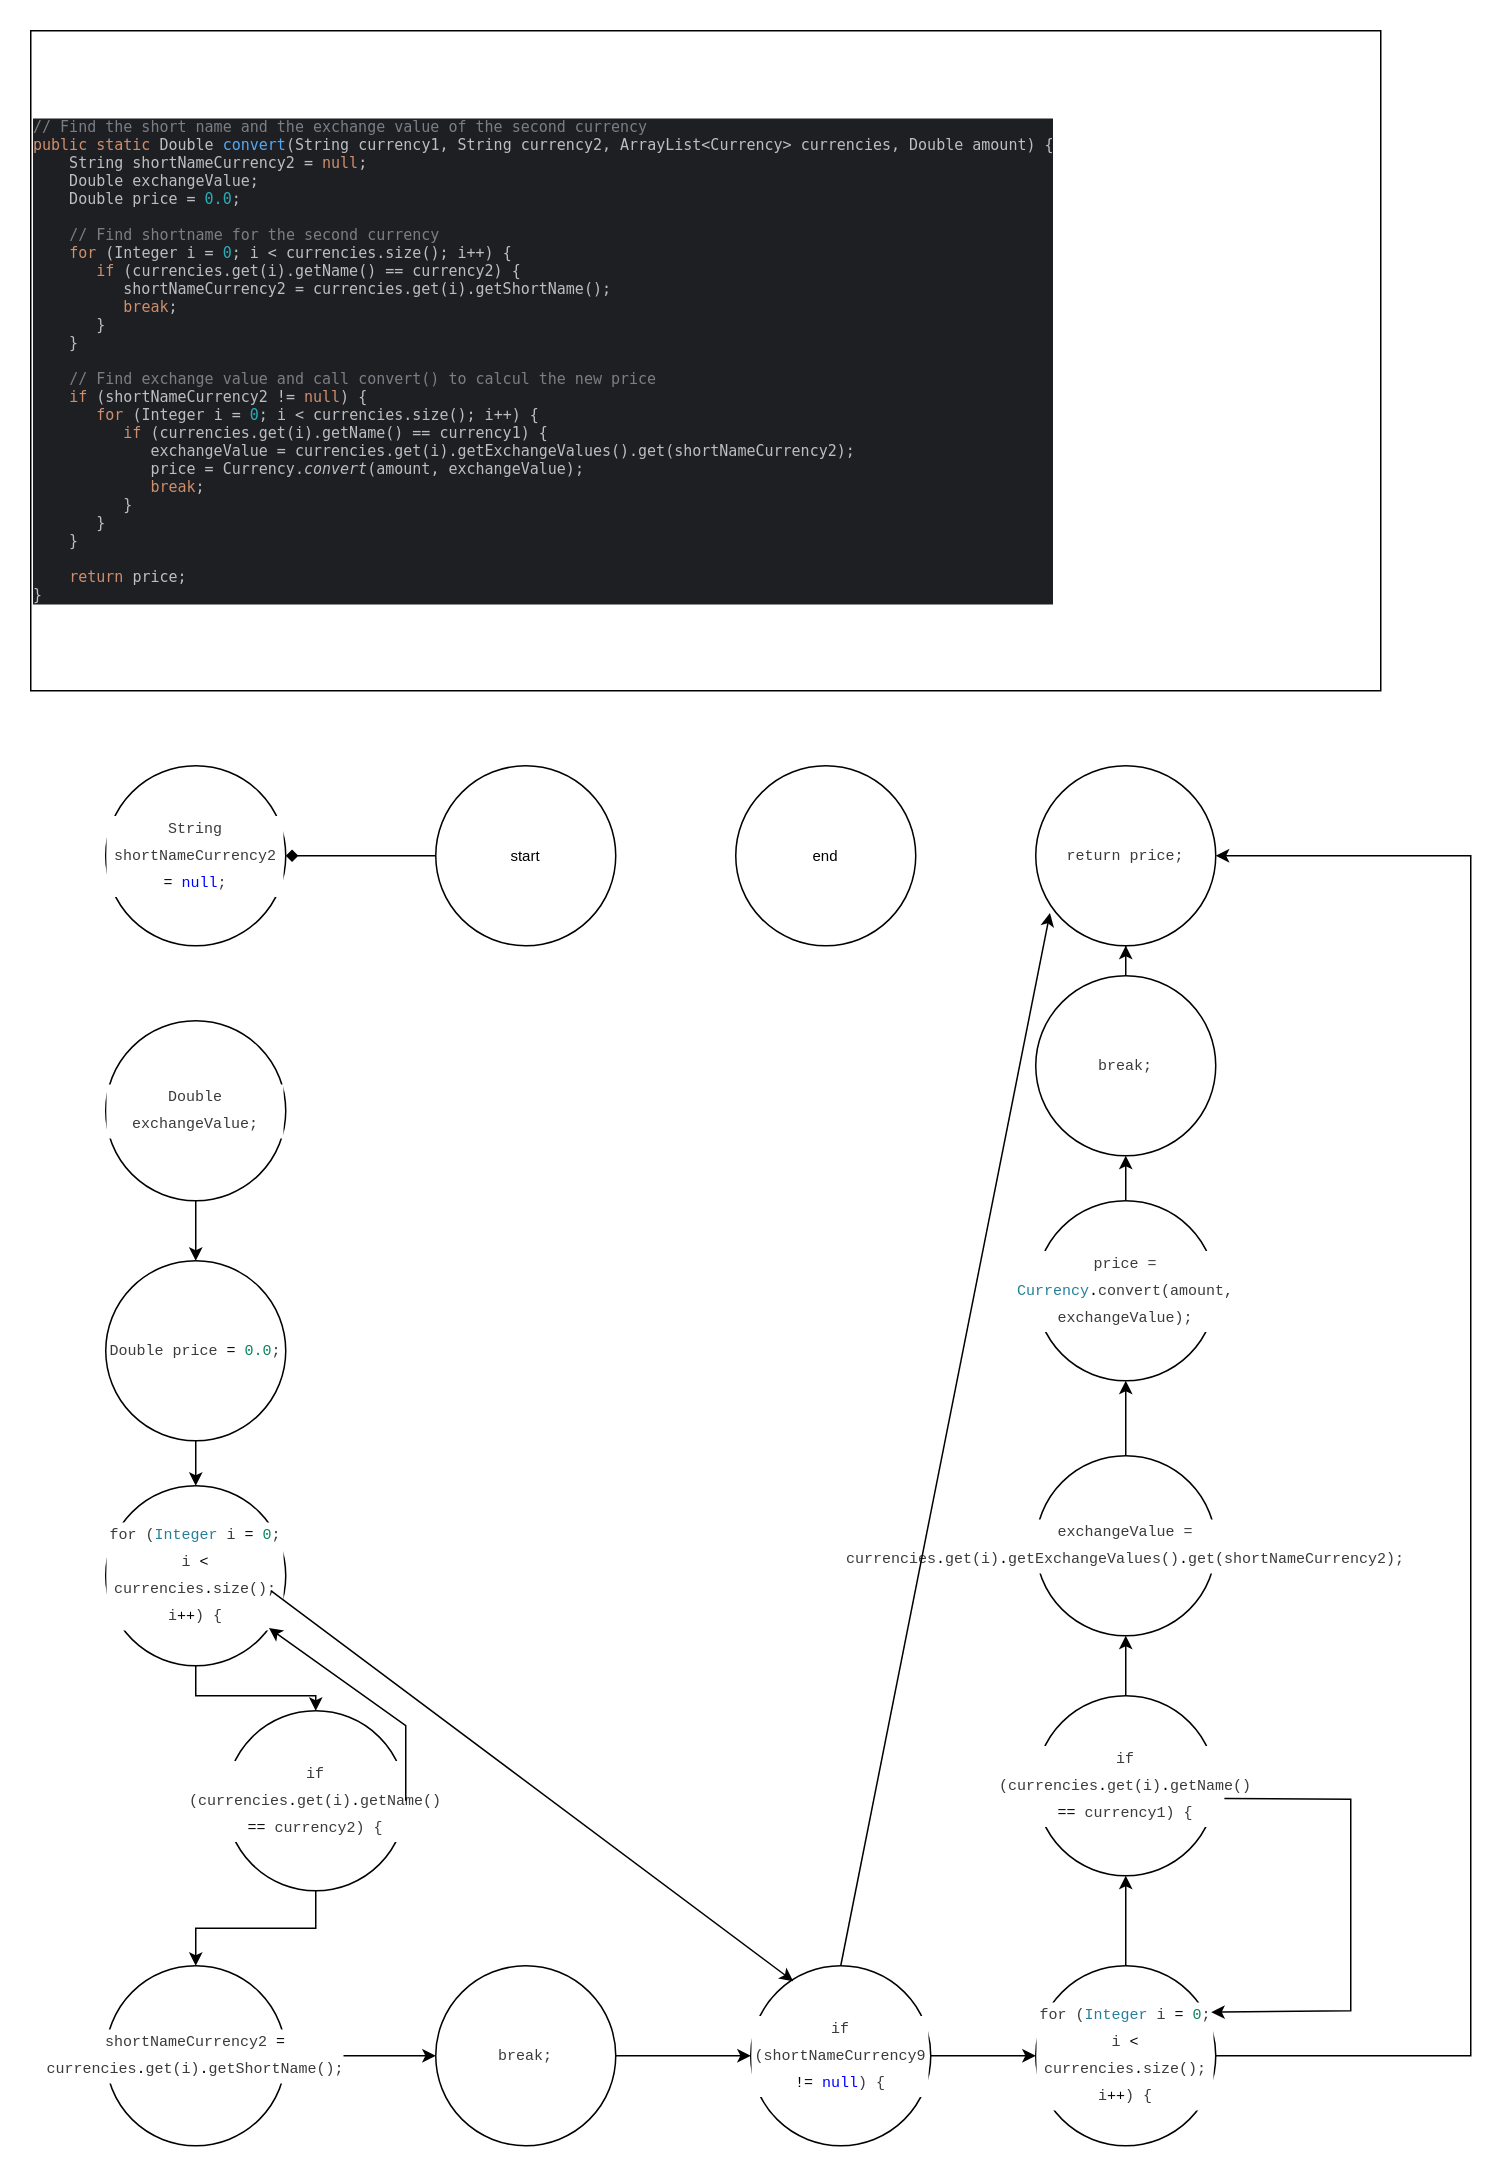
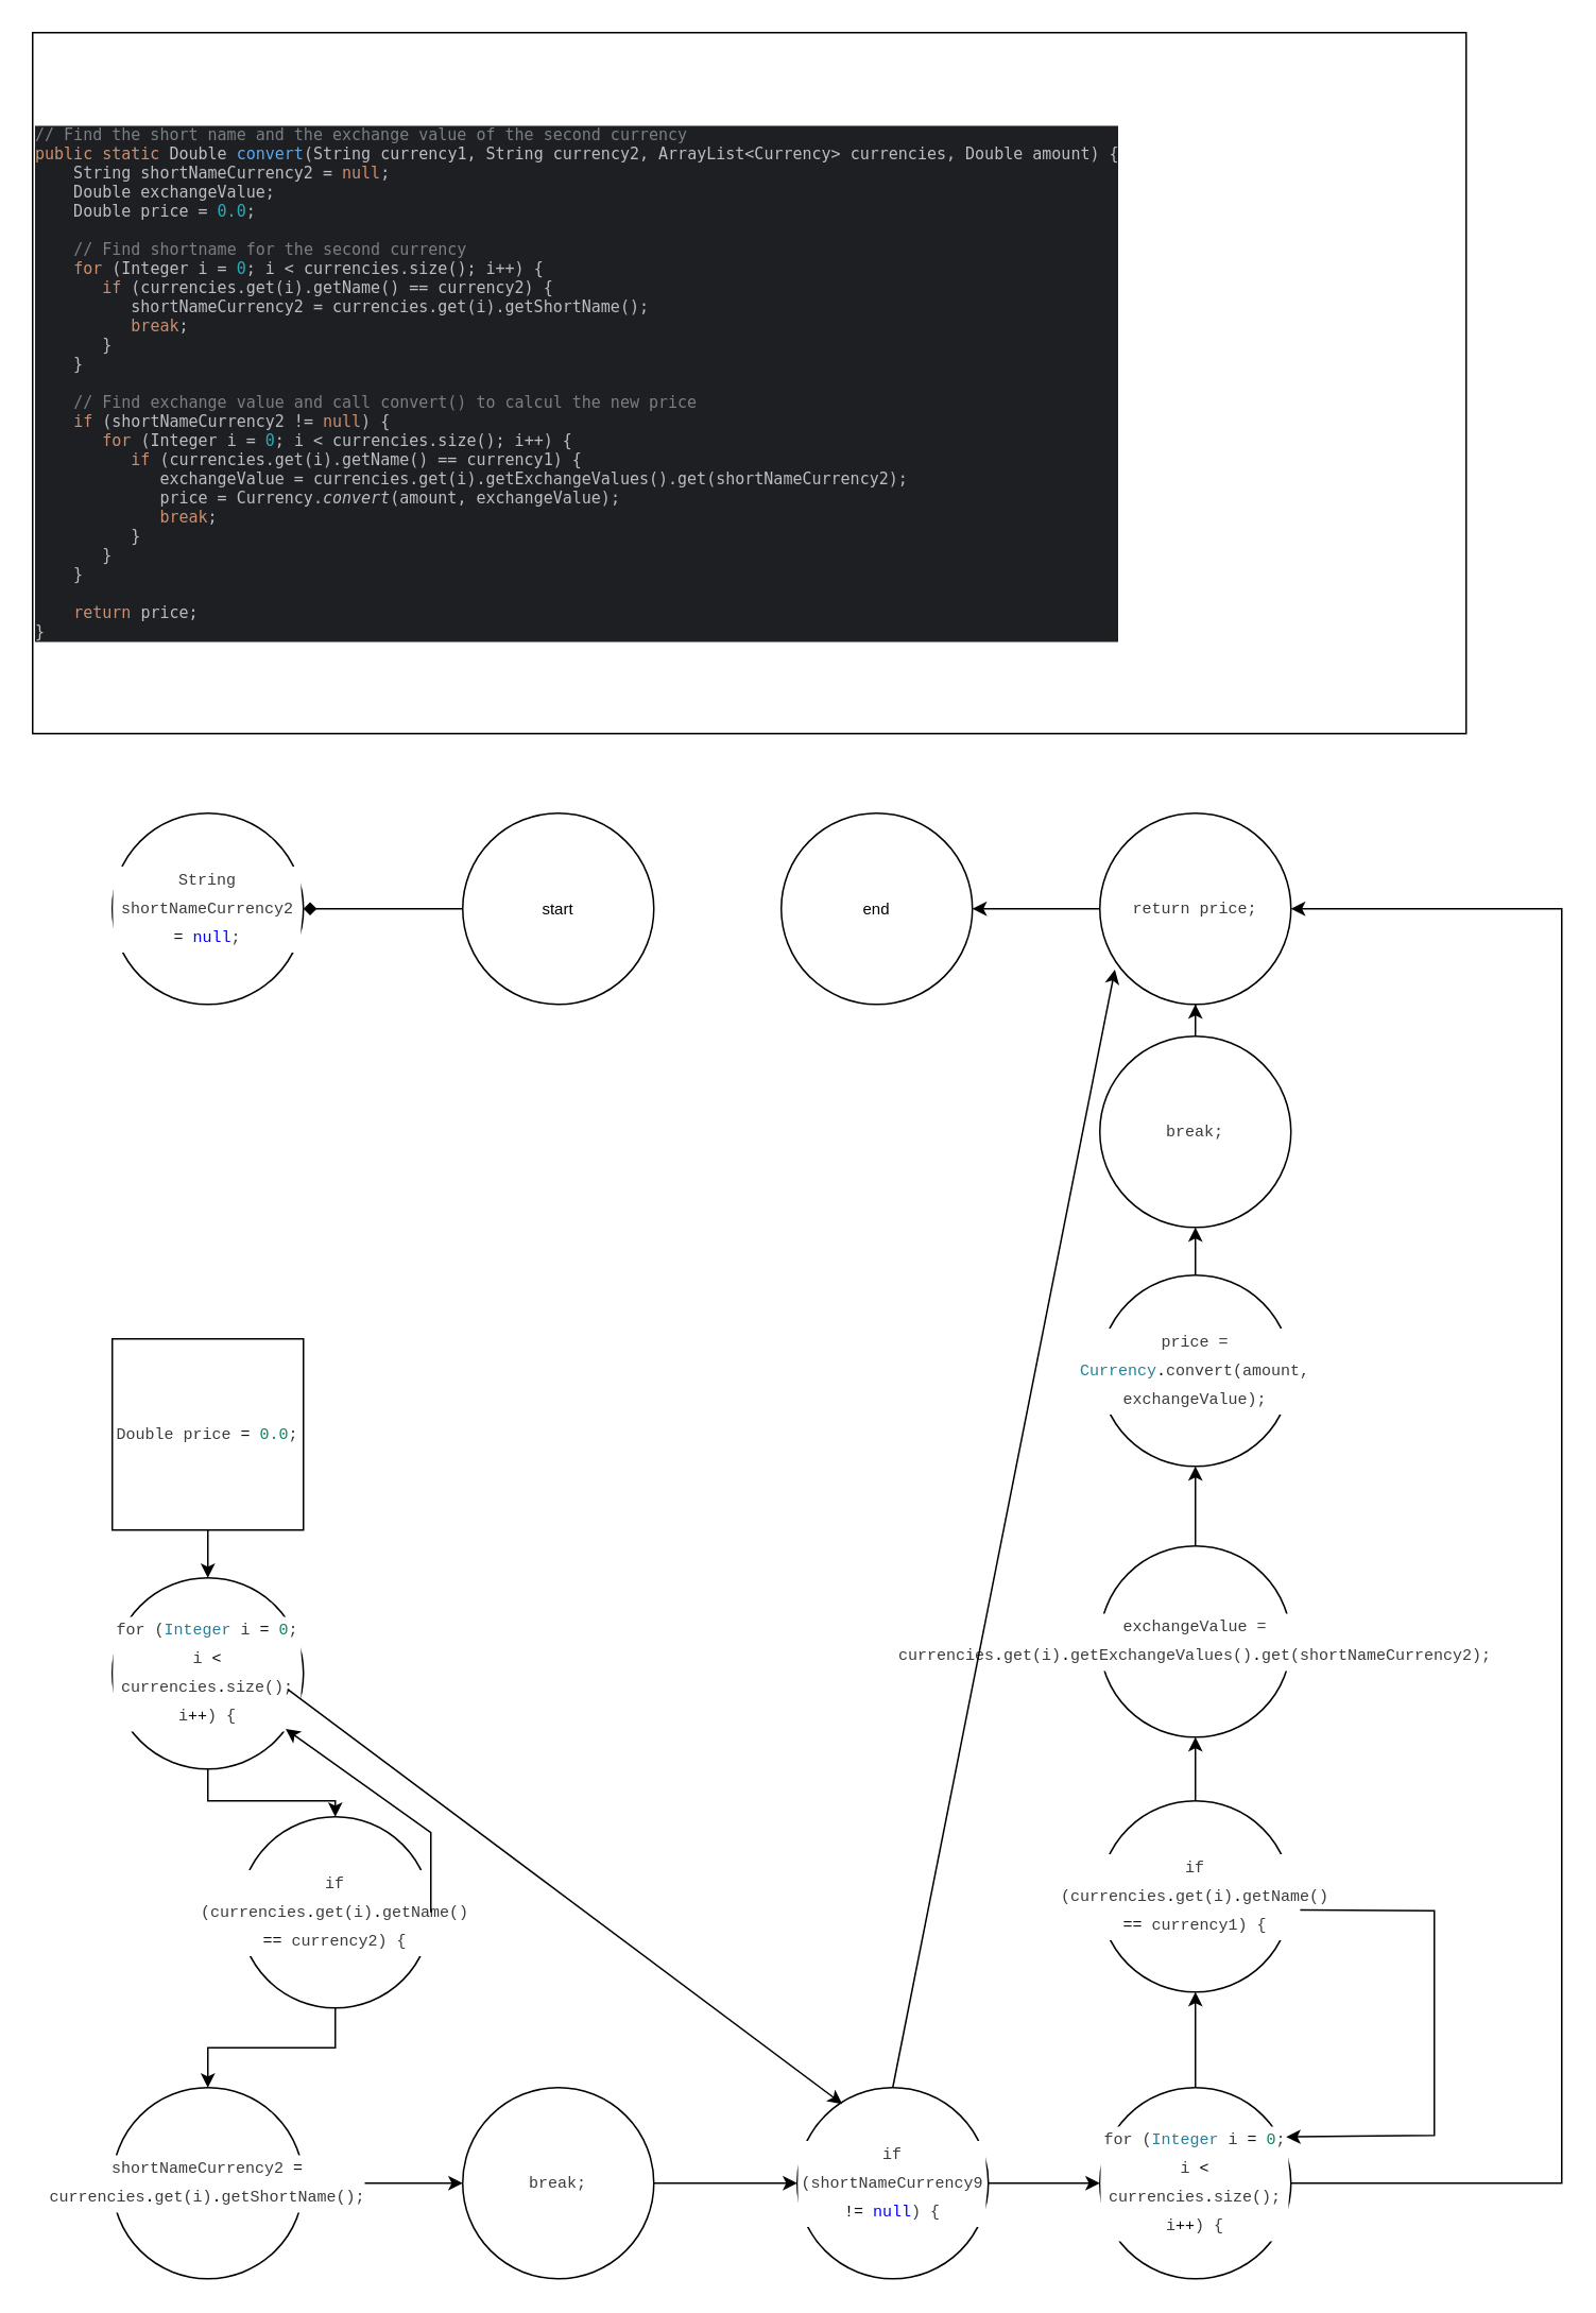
+ <mxCell id="28" value="" style="edgeStyle=orthogonalEdgeStyle;rounded=0;orthogonalLoop=1;jettySize=auto;html=1;fontSize=10;" parent="1" source="29" target="8" edge="1"><mxGeometry relative="1" as="geometry" /></mxCell>
- <mxCell id="10" value="&lt;div style=&quot;color: rgb(59, 59, 59); background-color: rgb(255, 255, 255); font-family: Menlo, Monaco, &amp;quot;Courier New&amp;quot;, monospace; line-height: 18px; font-size: 10px;&quot;&gt;&lt;div style=&quot;font-size: 10px;&quot;&gt;        Double exchangeValue;&lt;/div&gt;&lt;div style=&quot;font-size: 10px;&quot;&gt;&lt;/div&gt;&lt;/div&gt;" style="ellipse;whiteSpace=wrap;html=1;aspect=fixed;fontSize=10;align=center;labelPosition=center;verticalLabelPosition=middle;verticalAlign=middle;horizontal=1;" parent="1" vertex="1"><mxGeometry x="70" y="680" width="120" height="120" as="geometry" /></mxCell>
- <mxCell id="9" value="" style="edgeStyle=orthogonalEdgeStyle;rounded=0;orthogonalLoop=1;jettySize=auto;html=1;fontSize=10;align=center;labelPosition=center;verticalLabelPosition=middle;verticalAlign=middle;horizontal=1;" parent="1" source="10" target="12" edge="1"><mxGeometry relative="1" as="geometry" /></mxCell>
- <mxCell id="12" value="&lt;div style=&quot;color: rgb(59, 59, 59); background-color: rgb(255, 255, 255); font-family: Menlo, Monaco, &amp;quot;Courier New&amp;quot;, monospace; line-height: 18px; font-size: 10px;&quot;&gt;&lt;div style=&quot;font-size: 10px;&quot;&gt;        Double price &lt;span style=&quot;color: rgb(0, 0, 0); font-size: 10px;&quot;&gt;=&lt;/span&gt; &lt;span style=&quot;color: rgb(9, 134, 88); font-size: 10px;&quot;&gt;0.0&lt;/span&gt;;&lt;/div&gt;&lt;div style=&quot;font-size: 10px;&quot;&gt;&lt;/div&gt;&lt;/div&gt;" style="ellipse;whiteSpace=wrap;html=1;aspect=fixed;fontSize=10;align=center;labelPosition=center;verticalLabelPosition=middle;verticalAlign=middle;horizontal=1;" parent="1" vertex="1"><mxGeometry x="70" y="840" width="120" height="120" as="geometry" /></mxCell>
+ <mxCell id="12" value="&lt;div style=&quot;color: rgb(59, 59, 59); background-color: rgb(255, 255, 255); font-family: Menlo, Monaco, &amp;quot;Courier New&amp;quot;, monospace; line-height: 18px; font-size: 10px;&quot;&gt;&lt;div style=&quot;font-size: 10px;&quot;&gt;        Double price &lt;span style=&quot;color: rgb(0, 0, 0); font-size: 10px;&quot;&gt;=&lt;/span&gt; &lt;span style=&quot;color: rgb(9, 134, 88); font-size: 10px;&quot;&gt;0.0&lt;/span&gt;;&lt;/div&gt;&lt;div style=&quot;font-size: 10px;&quot;&gt;&lt;/div&gt;&lt;/div&gt;" style="whiteSpace=wrap;html=1;aspect=fixed;fontSize=10;align=center;labelPosition=center;verticalLabelPosition=middle;verticalAlign=middle;horizontal=1;rounded=0;" parent="1" vertex="1"><mxGeometry x="70" y="840" width="120" height="120" as="geometry" /></mxCell>
